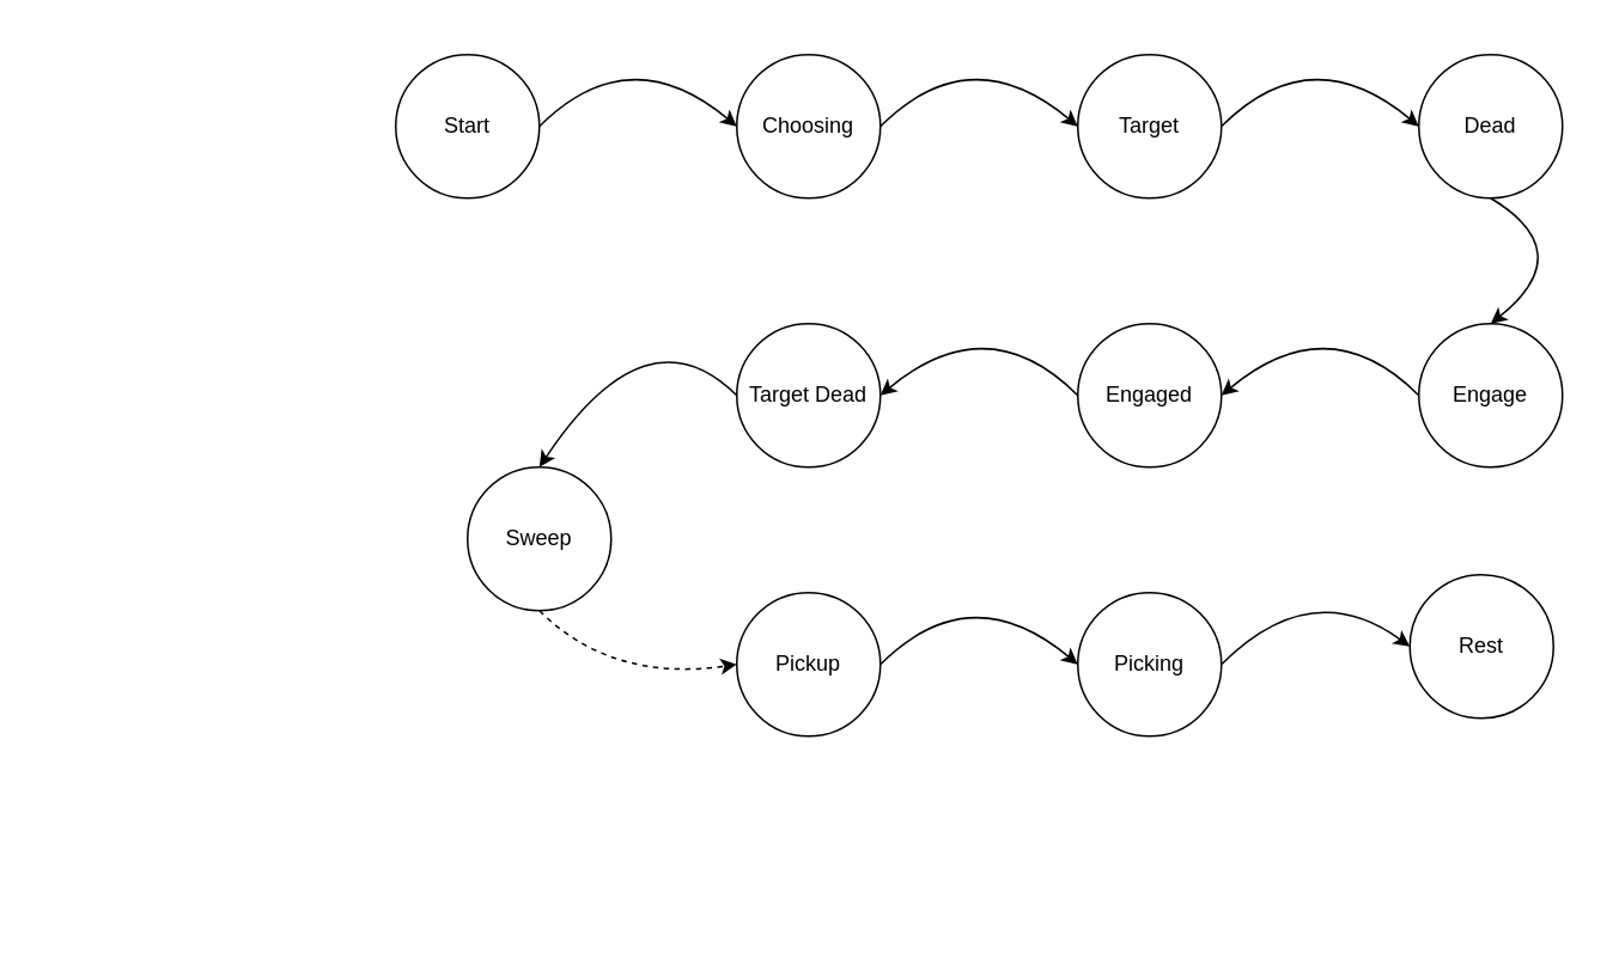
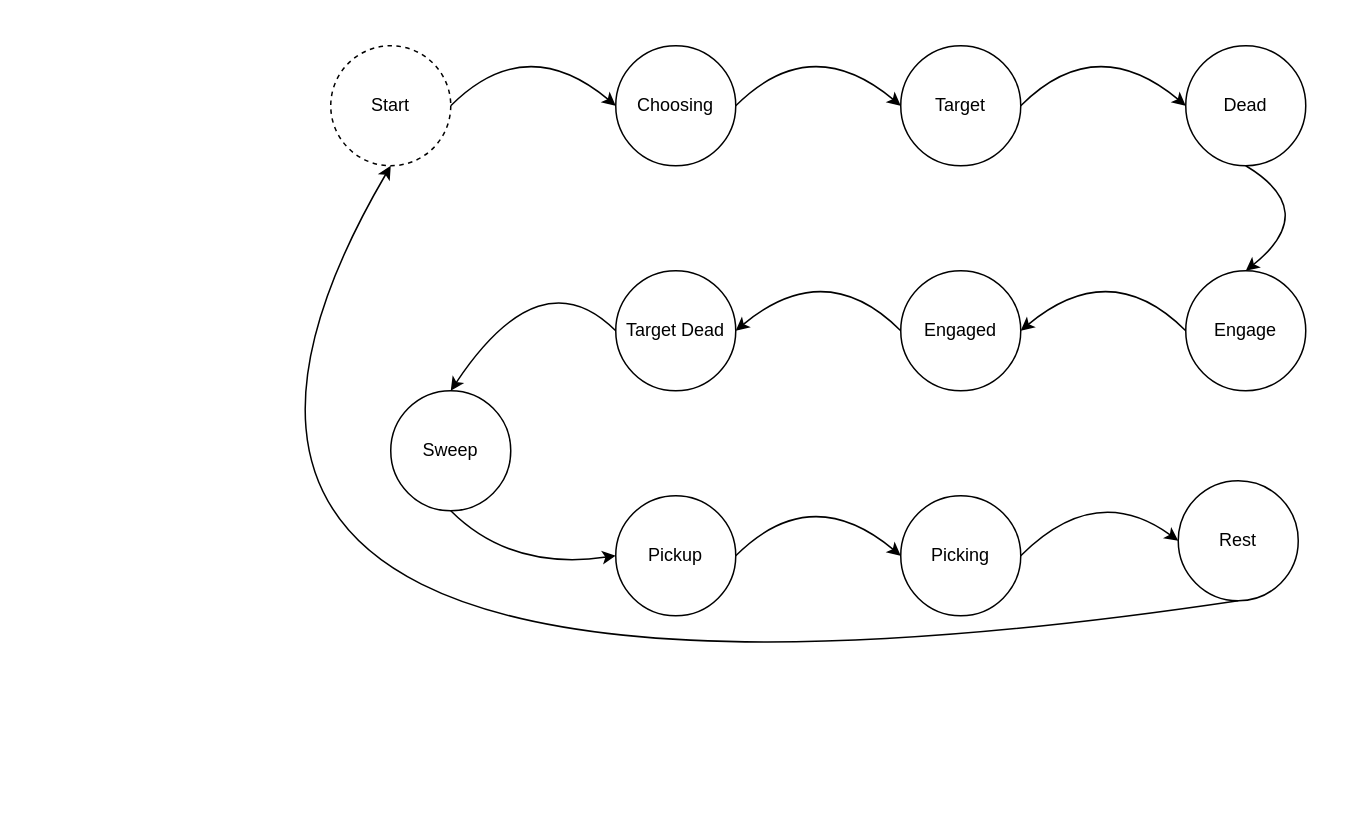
- <mxCell id="2" value="Start" style="ellipse;whiteSpace=wrap;html=1;" vertex="1" parent="1"><mxGeometry x="220" y="30" width="80" height="80" as="geometry" /></mxCell>
+ <mxCell id="2" value="Start" style="ellipse;whiteSpace=wrap;html=1;dashed=1;" vertex="1" parent="1"><mxGeometry x="220" y="30" width="80" height="80" as="geometry" /></mxCell>
- <mxCell id="18" value="" style="endArrow=classic;html=1;curved=1;exitX=0.5;exitY=1;exitDx=0;exitDy=0;entryX=0;entryY=0.5;entryDx=0;entryDy=0;dashed=1;" edge="1" parent="1" target="17" source="15"><mxGeometry width="50" height="50" relative="1" as="geometry"><mxPoint x="260" y="260" as="sourcePoint" /><mxPoint x="360" y="310" as="targetPoint" /><Array as="points"><mxPoint x="340" y="380" /></Array></mxGeometry></mxCell>
+ <mxCell id="18" value="" style="endArrow=classic;html=1;curved=1;exitX=0.5;exitY=1;exitDx=0;exitDy=0;entryX=0;entryY=0.5;entryDx=0;entryDy=0;" edge="1" parent="1" target="17" source="15"><mxGeometry width="50" height="50" relative="1" as="geometry"><mxPoint x="260" y="260" as="sourcePoint" /><mxPoint x="360" y="310" as="targetPoint" /><Array as="points"><mxPoint x="340" y="380" /></Array></mxGeometry></mxCell>
+ <mxCell id="23" value="" style="endArrow=classic;html=1;curved=1;exitX=0.5;exitY=1;exitDx=0;exitDy=0;entryX=0.5;entryY=1;entryDx=0;entryDy=0;" edge="1" parent="1" source="21" target="2"><mxGeometry width="50" height="50" relative="1" as="geometry"><mxPoint x="670" y="520" as="sourcePoint" /><mxPoint x="780" y="520" as="targetPoint" /><Array as="points"><mxPoint x="20" y="520" /></Array></mxGeometry></mxCell>
